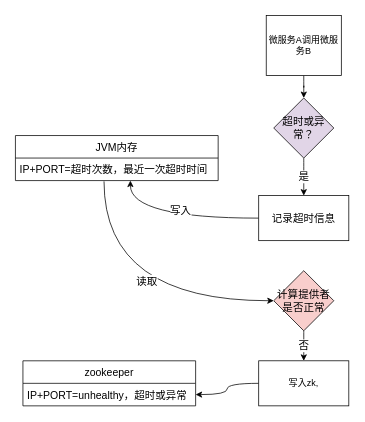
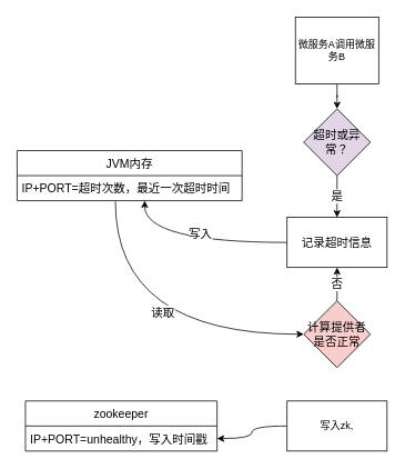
- <mxCell id="10" value="否" style="edgeStyle=orthogonalEdgeStyle;curved=1;rounded=0;orthogonalLoop=1;jettySize=auto;html=1;fontSize=14;fontColor=#000000;" parent="1" source="13" target="5" edge="1"><mxGeometry relative="1" as="geometry" /></mxCell>
+ <mxCell id="10" value="否" style="edgeStyle=orthogonalEdgeStyle;curved=1;rounded=0;orthogonalLoop=1;jettySize=auto;html=1;fontSize=14;fontColor=#000000;" parent="1" source="13" target="15" edge="1"><mxGeometry relative="1" as="geometry" /></mxCell>
- <mxCell id="17" value="IP+PORT=unhealthy，超时或异常" style="text;strokeColor=none;fillColor=none;align=left;verticalAlign=middle;spacingLeft=4;spacingRight=4;overflow=hidden;points=[[0,0.5],[1,0.5]];portConstraint=eastwest;rotatable=0;fontSize=14;" parent="16" vertex="1"><mxGeometry y="30" width="230" height="30" as="geometry" /></mxCell>
+ <mxCell id="17" value="IP+PORT=unhealthy，写入时间戳" style="text;strokeColor=none;fillColor=none;align=left;verticalAlign=middle;spacingLeft=4;spacingRight=4;overflow=hidden;points=[[0,0.5],[1,0.5]];portConstraint=eastwest;rotatable=0;fontSize=14;" parent="16" vertex="1"><mxGeometry y="30" width="230" height="30" as="geometry" /></mxCell>
